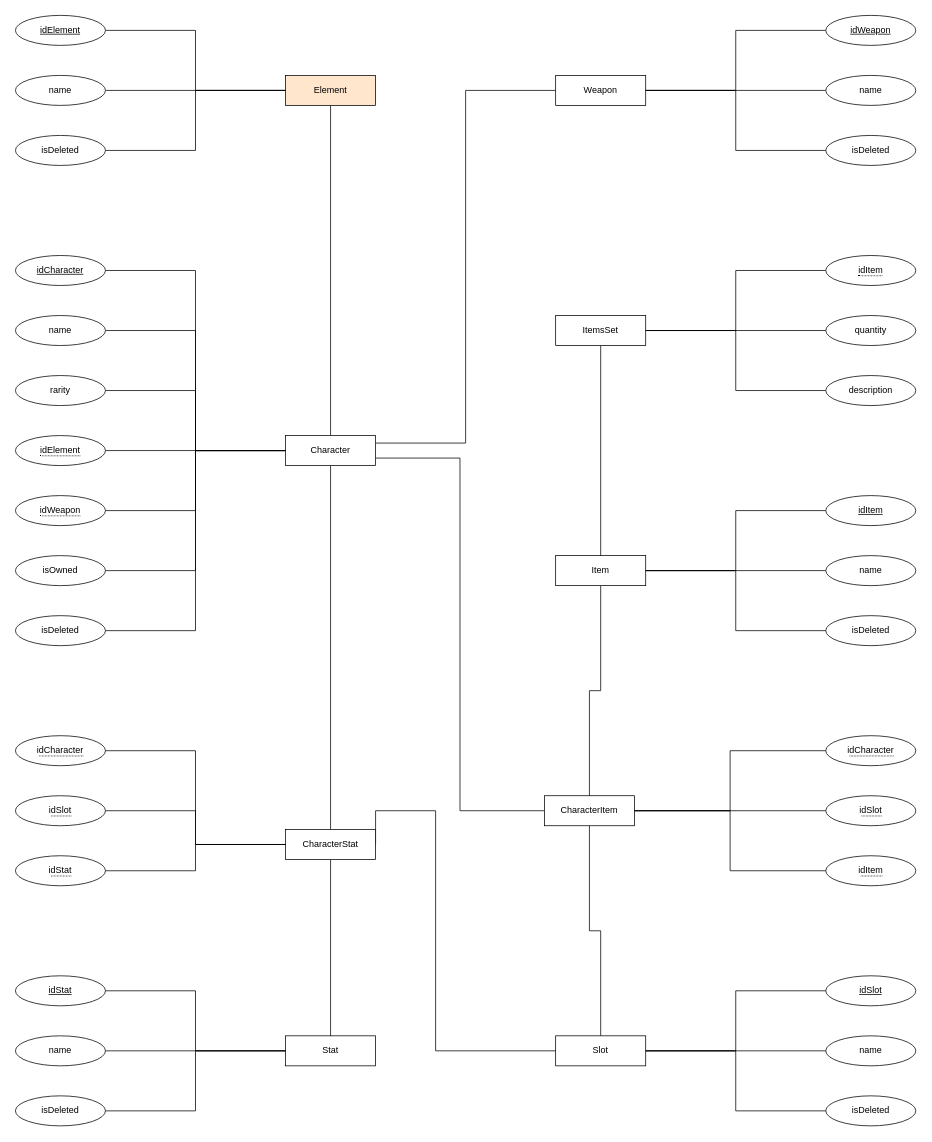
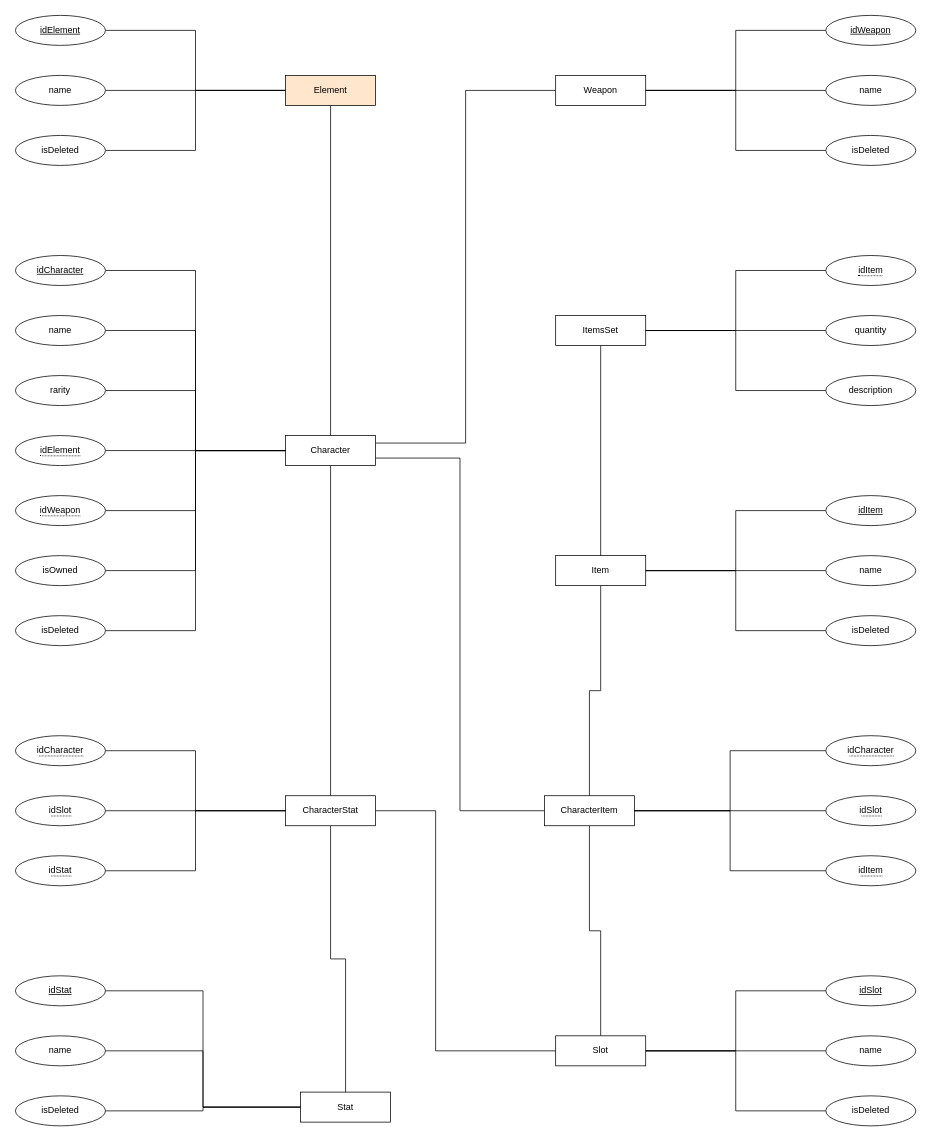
- <mxCell id="52" value="CharacterStat" style="rounded=0;whiteSpace=wrap;html=1;" vertex="1" parent="1"><mxGeometry x="380" y="1105" width="120" height="40" as="geometry" /></mxCell>
+ <mxCell id="52" value="CharacterStat" style="rounded=0;whiteSpace=wrap;html=1;" vertex="1" parent="1"><mxGeometry x="380" y="1060" width="120" height="40" as="geometry" /></mxCell>
- <mxCell id="35" value="Stat" style="rounded=0;whiteSpace=wrap;html=1;" vertex="1" parent="1"><mxGeometry x="380" y="1380" width="120" height="40" as="geometry" /></mxCell>
+ <mxCell id="35" value="Stat" style="rounded=0;whiteSpace=wrap;html=1;" vertex="1" parent="1"><mxGeometry x="400" y="1455" width="120" height="40" as="geometry" /></mxCell>
